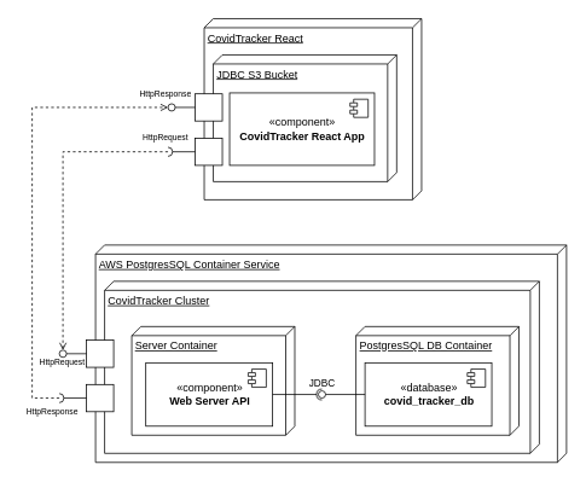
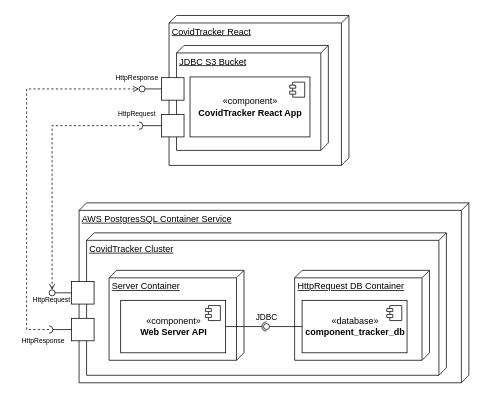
- <mxCell id="9" value="PostgresSQL DB Container" style="verticalAlign=top;align=left;spacingTop=8;spacingLeft=2;spacingRight=12;shape=cube;size=10;direction=south;fontStyle=4;html=1;" vertex="1" parent="1"><mxGeometry x="392.5" y="360" width="180" height="120" as="geometry" /></mxCell>
+ <mxCell id="9" value="HttpRequest DB Container" style="verticalAlign=top;align=left;spacingTop=8;spacingLeft=2;spacingRight=12;shape=cube;size=10;direction=south;fontStyle=4;html=1;" vertex="1" parent="1"><mxGeometry x="392.5" y="360" width="180" height="120" as="geometry" /></mxCell>
- <mxCell id="12" value="«database»&lt;br&gt;&lt;b&gt;covid_tracker_db&lt;/b&gt;" style="html=1;dropTarget=0;" vertex="1" parent="1"><mxGeometry x="402.5" y="400" width="140" height="70" as="geometry" /></mxCell>
+ <mxCell id="12" value="«database»&lt;br&gt;&lt;b&gt;component_tracker_db&lt;/b&gt;" style="html=1;dropTarget=0;" vertex="1" parent="1"><mxGeometry x="402.5" y="400" width="140" height="70" as="geometry" /></mxCell>
